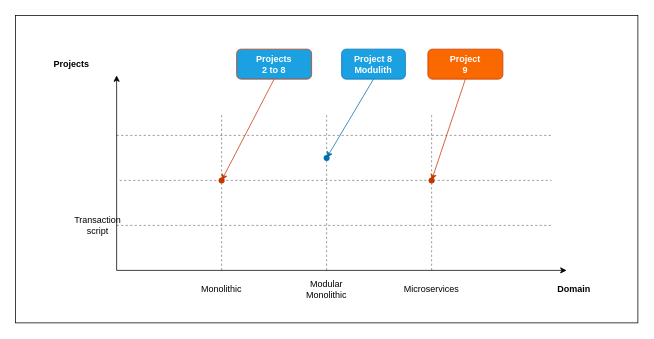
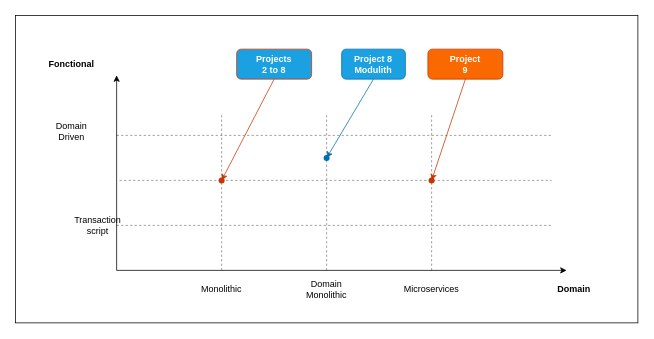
- <mxCell id="14" value="&lt;b&gt;Projects&lt;/b&gt;" style="text;html=1;align=center;verticalAlign=middle;whiteSpace=wrap;rounded=0;" vertex="1" parent="1"><mxGeometry x="45" y="70" width="100" height="30" as="geometry" /></mxCell>
+ <mxCell id="14" value="&lt;b&gt;Fonctional&lt;/b&gt;" style="text;html=1;align=center;verticalAlign=middle;whiteSpace=wrap;rounded=0;" vertex="1" parent="1"><mxGeometry x="45" y="70" width="100" height="30" as="geometry" /></mxCell>
+ <mxCell id="17" value="Domain Driven" style="text;html=1;align=center;verticalAlign=middle;whiteSpace=wrap;rounded=0;" vertex="1" parent="1"><mxGeometry x="55" y="160" width="80" height="30" as="geometry" /></mxCell>
- <mxCell id="11" value="Modular Monolithic" style="text;html=1;align=center;verticalAlign=middle;whiteSpace=wrap;rounded=0;" vertex="1" parent="1"><mxGeometry x="385" y="370" width="100" height="30" as="geometry" /></mxCell>
+ <mxCell id="11" value="Domain Monolithic" style="text;html=1;align=center;verticalAlign=middle;whiteSpace=wrap;rounded=0;" vertex="1" parent="1"><mxGeometry x="385" y="370" width="100" height="30" as="geometry" /></mxCell>
